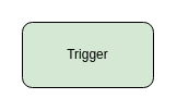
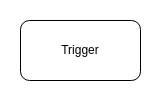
- <mxCell id="2" value="Trigger" style="rounded=1;whiteSpace=wrap;html=1;fillColor=#d5e8d4;" vertex="1" parent="1"><mxGeometry x="20" y="20" width="120" height="60" as="geometry" /></mxCell>
+ <mxCell id="2" value="Trigger" style="rounded=1;whiteSpace=wrap;html=1;" vertex="1" parent="1"><mxGeometry x="20" y="20" width="120" height="60" as="geometry" /></mxCell>
